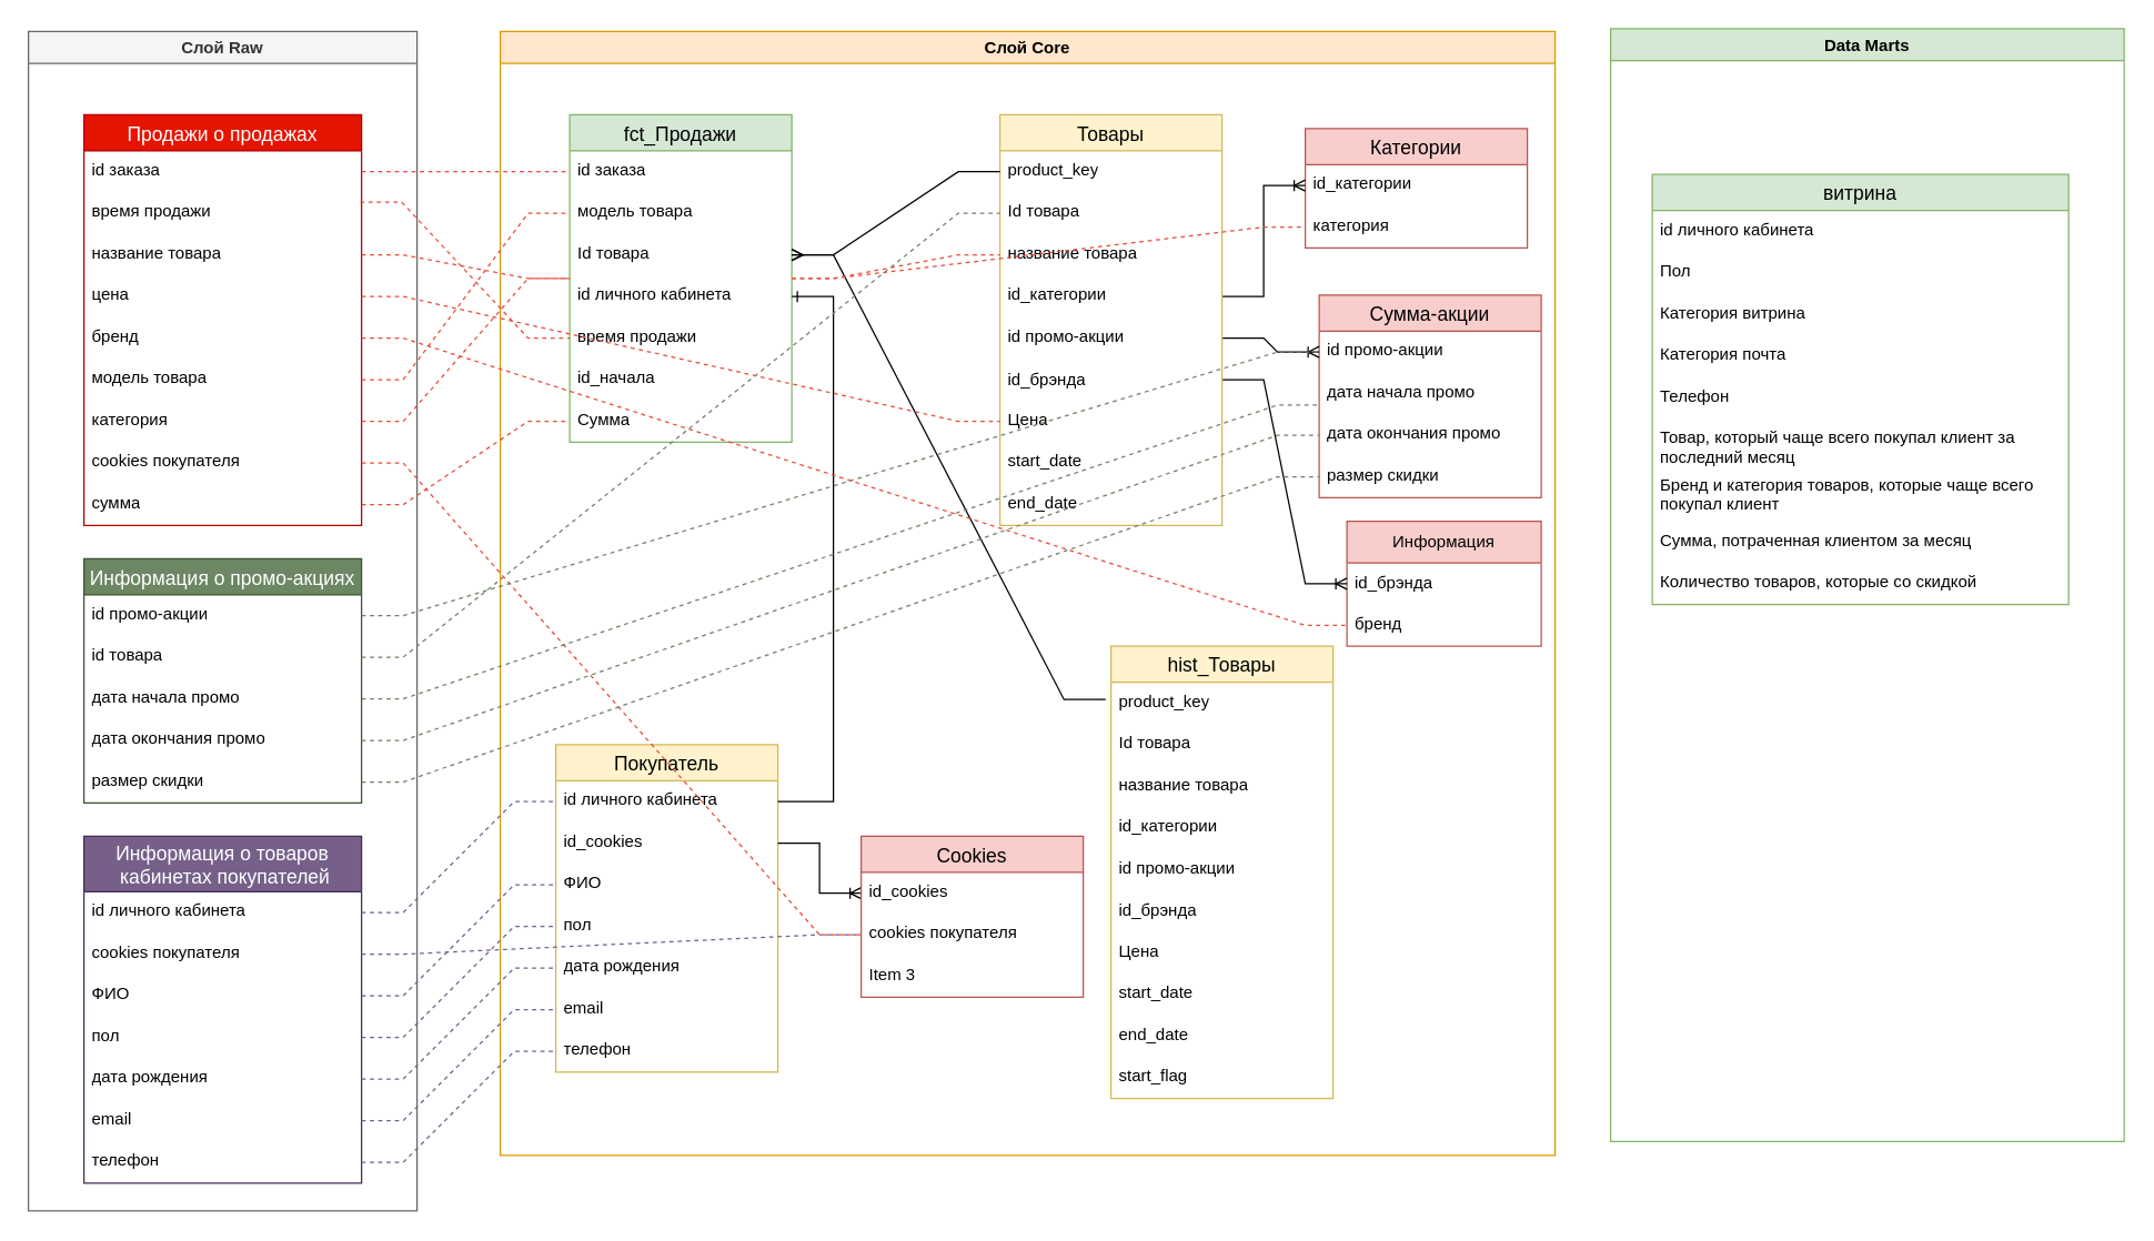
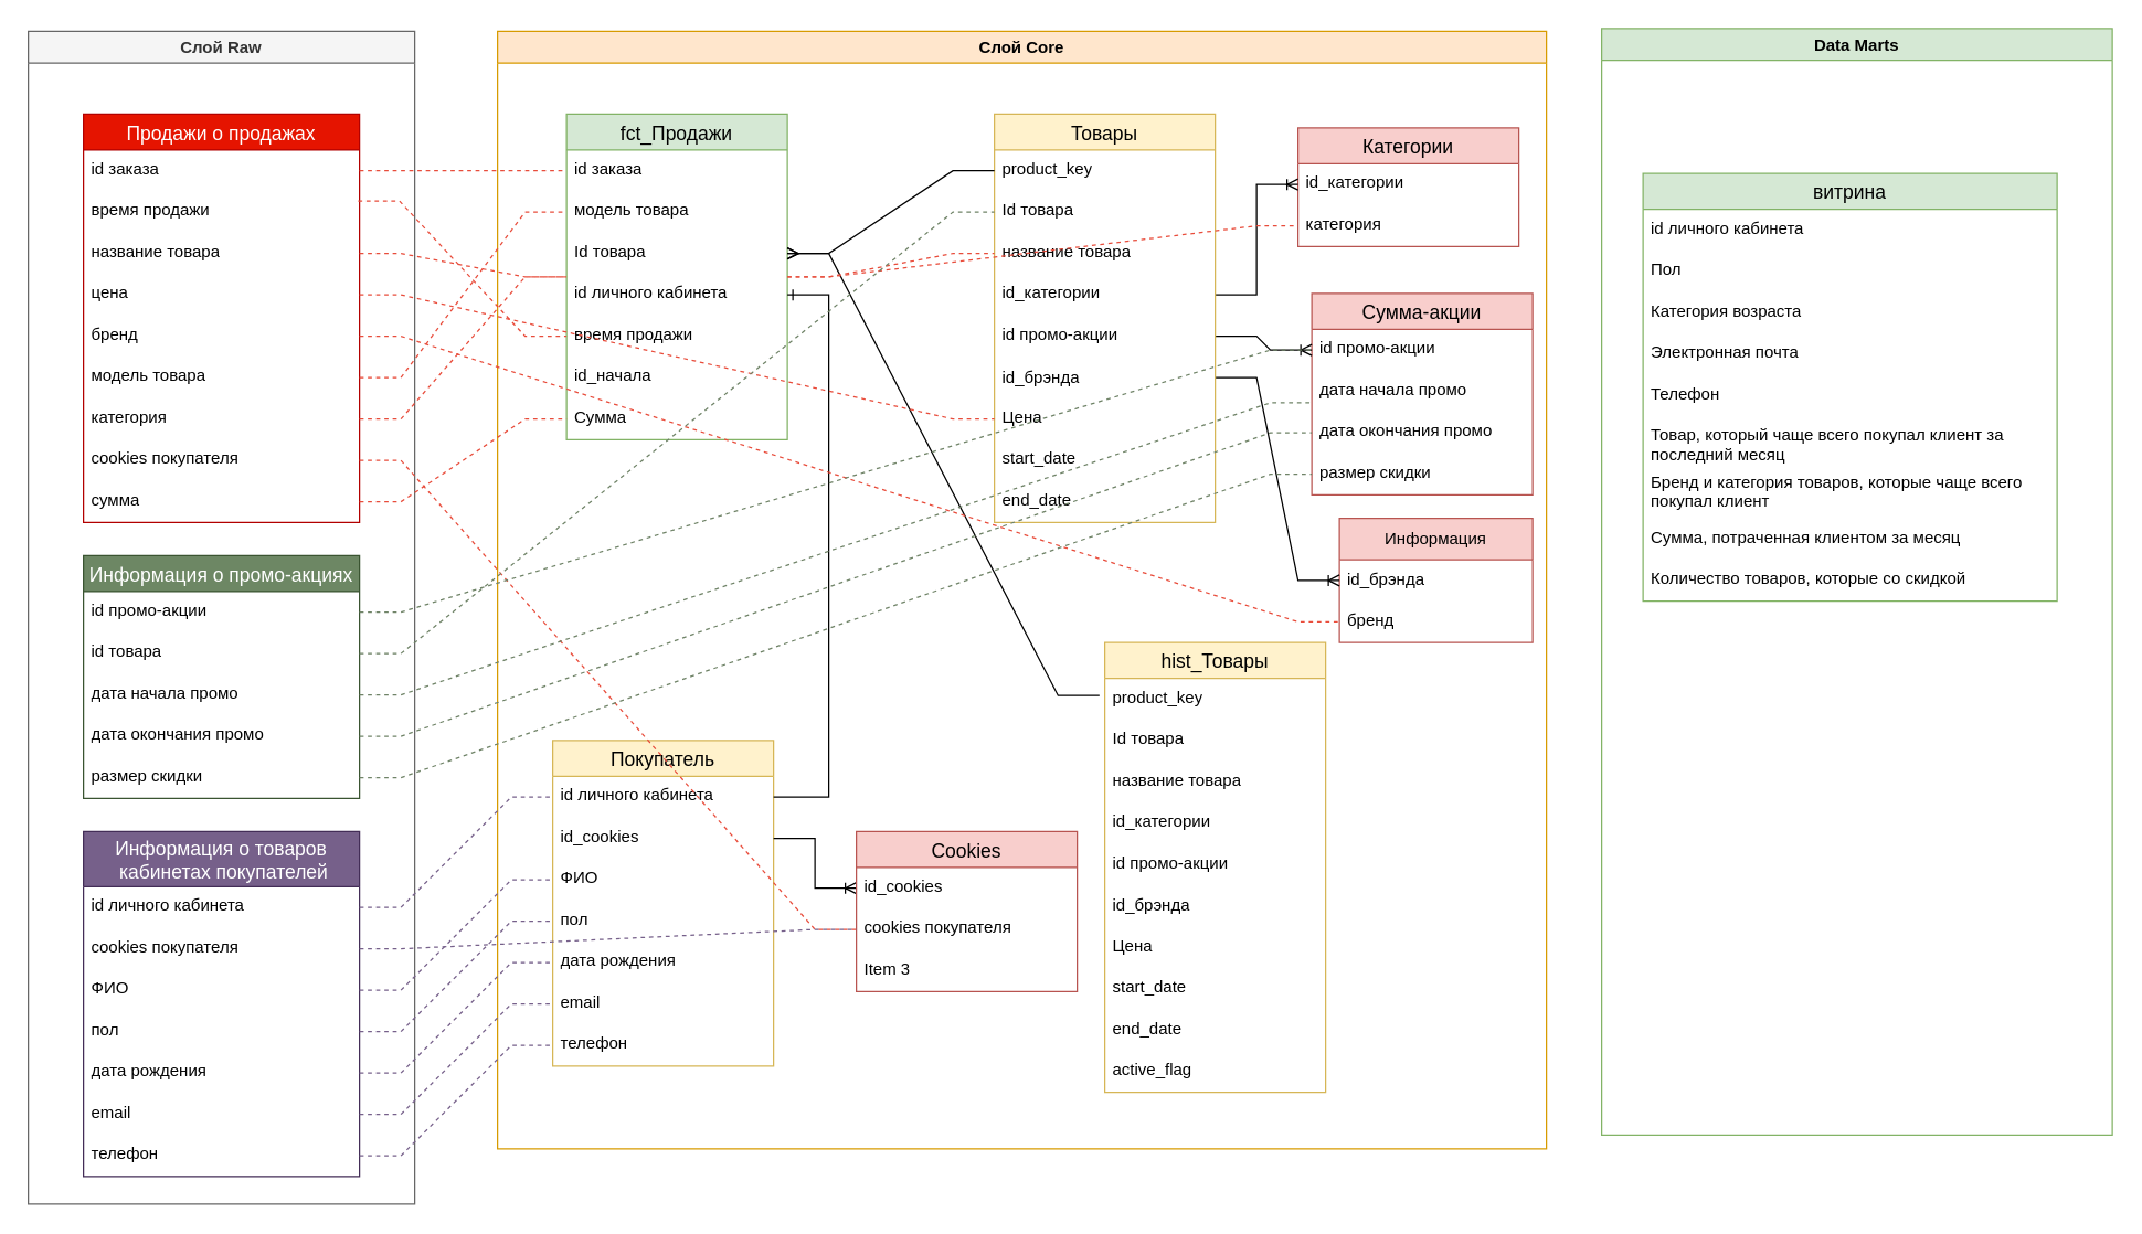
- <mxCell id="93" value="Категория витрина" style="text;strokeColor=none;fillColor=none;spacingLeft=4;spacingRight=4;overflow=hidden;rotatable=0;points=[[0,0.5],[1,0.5]];portConstraint=eastwest;fontSize=12;whiteSpace=wrap;html=1;" parent="90" vertex="1"><mxGeometry y="86" width="300" height="30" as="geometry" /></mxCell>
+ <mxCell id="93" value="Категория возраста" style="text;strokeColor=none;fillColor=none;spacingLeft=4;spacingRight=4;overflow=hidden;rotatable=0;points=[[0,0.5],[1,0.5]];portConstraint=eastwest;fontSize=12;whiteSpace=wrap;html=1;" parent="90" vertex="1"><mxGeometry y="86" width="300" height="30" as="geometry" /></mxCell>
- <mxCell id="94" value="Категория почта" style="text;strokeColor=none;fillColor=none;spacingLeft=4;spacingRight=4;overflow=hidden;rotatable=0;points=[[0,0.5],[1,0.5]];portConstraint=eastwest;fontSize=12;whiteSpace=wrap;html=1;" parent="90" vertex="1"><mxGeometry y="116" width="300" height="30" as="geometry" /></mxCell>
+ <mxCell id="94" value="Электронная почта" style="text;strokeColor=none;fillColor=none;spacingLeft=4;spacingRight=4;overflow=hidden;rotatable=0;points=[[0,0.5],[1,0.5]];portConstraint=eastwest;fontSize=12;whiteSpace=wrap;html=1;" parent="90" vertex="1"><mxGeometry y="116" width="300" height="30" as="geometry" /></mxCell>
- <mxCell id="71" value="start_flag" style="text;strokeColor=none;fillColor=none;spacingLeft=4;spacingRight=4;overflow=hidden;rotatable=0;points=[[0,0.5],[1,0.5]];portConstraint=eastwest;fontSize=12;whiteSpace=wrap;html=1;" vertex="1" parent="61"><mxGeometry y="296" width="160" height="30" as="geometry" /></mxCell>
+ <mxCell id="71" value="active_flag" style="text;strokeColor=none;fillColor=none;spacingLeft=4;spacingRight=4;overflow=hidden;rotatable=0;points=[[0,0.5],[1,0.5]];portConstraint=eastwest;fontSize=12;whiteSpace=wrap;html=1;" vertex="1" parent="61"><mxGeometry y="296" width="160" height="30" as="geometry" /></mxCell>
